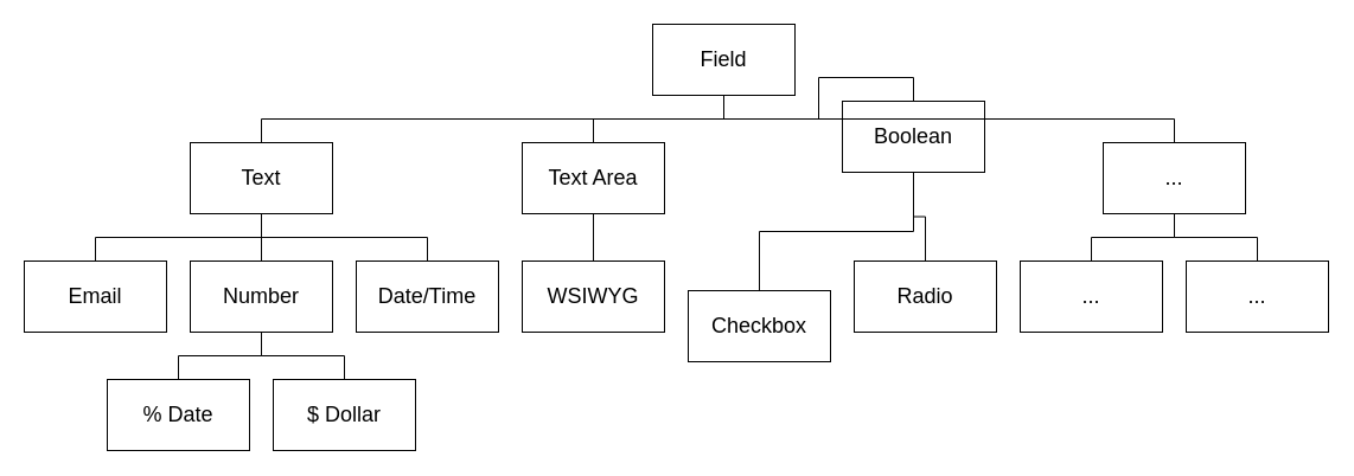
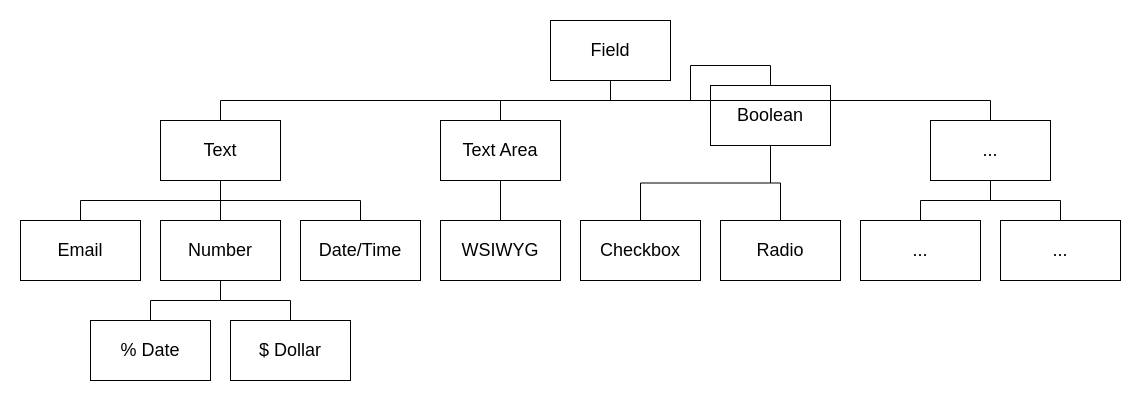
- <mxCell id="8" value="&lt;font style=&quot;font-size: 18px;&quot;&gt;Checkbox&lt;/font&gt;" style="rounded=0;whiteSpace=wrap;html=1;" vertex="1" parent="1"><mxGeometry x="580" y="245" width="120" height="60" as="geometry" /></mxCell>
+ <mxCell id="8" value="&lt;font style=&quot;font-size: 18px;&quot;&gt;Checkbox&lt;/font&gt;" style="rounded=0;whiteSpace=wrap;html=1;" vertex="1" parent="1"><mxGeometry x="580" y="220" width="120" height="60" as="geometry" /></mxCell>
